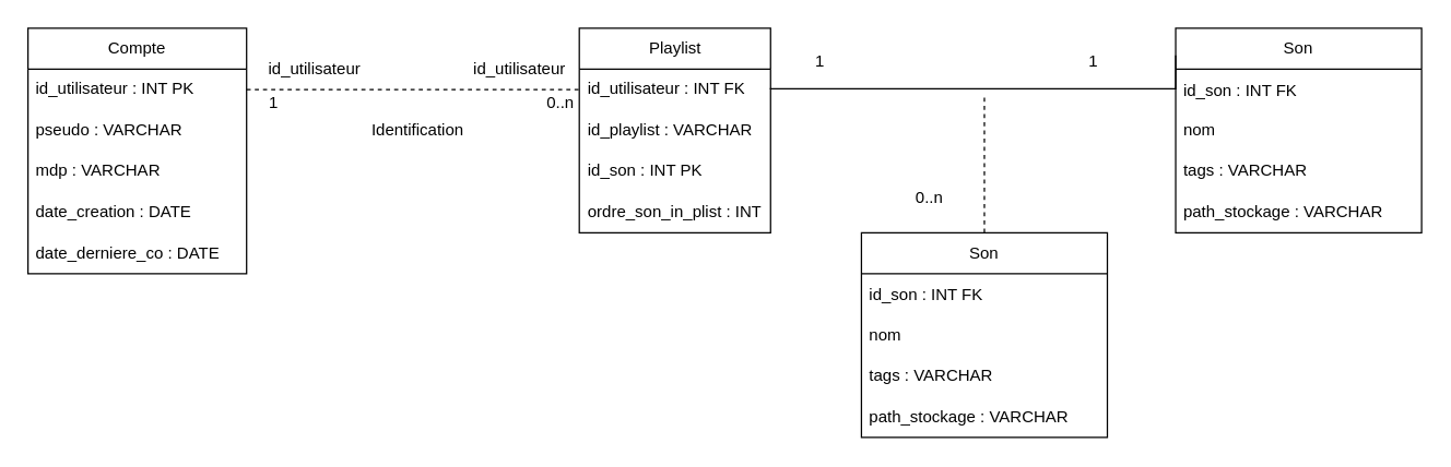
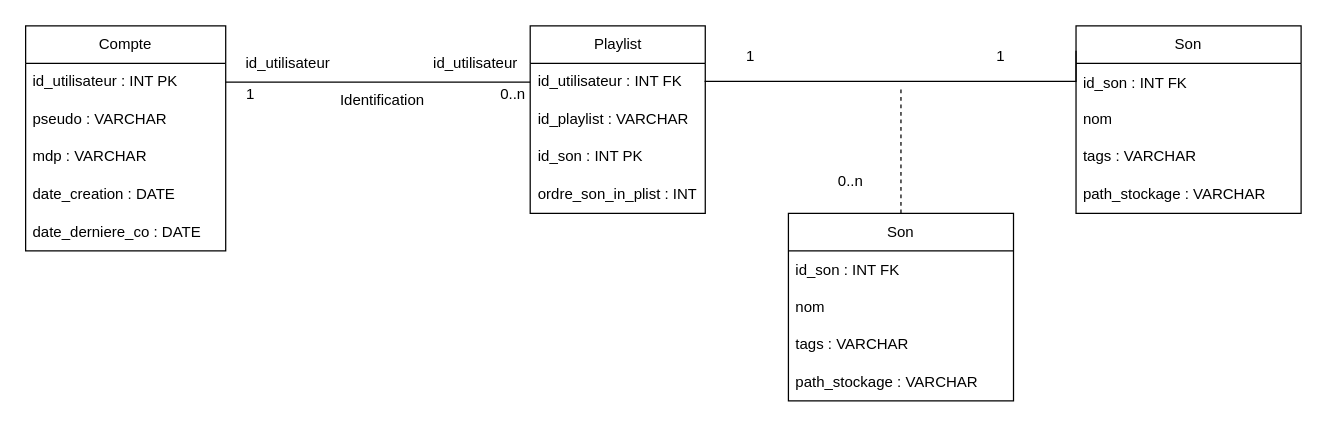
- <mxCell id="17" value="" style="edgeStyle=orthogonalEdgeStyle;rounded=0;orthogonalLoop=1;jettySize=auto;html=1;entryX=0;entryY=0.5;entryDx=0;entryDy=0;exitX=1;exitY=0.5;exitDx=0;exitDy=0;endArrow=none;endFill=0;dashed=1;" parent="1" source="3" target="9" edge="1"><mxGeometry relative="1" as="geometry" /></mxCell>
+ <mxCell id="17" value="" style="edgeStyle=orthogonalEdgeStyle;rounded=0;orthogonalLoop=1;jettySize=auto;html=1;entryX=0;entryY=0.5;entryDx=0;entryDy=0;exitX=1;exitY=0.5;exitDx=0;exitDy=0;endArrow=none;endFill=0;" parent="1" source="3" target="9" edge="1"><mxGeometry relative="1" as="geometry" /></mxCell>
- <mxCell id="19" value="Identification" style="text;html=1;align=center;verticalAlign=middle;resizable=0;points=[];autosize=1;strokeColor=none;fillColor=none;" parent="1" vertex="1"><mxGeometry x="260" y="80" width="90" height="30" as="geometry" /></mxCell>
+ <mxCell id="19" value="Identification" style="text;html=1;align=center;verticalAlign=middle;resizable=0;points=[];autosize=1;strokeColor=none;fillColor=none;" parent="1" vertex="1"><mxGeometry x="260" y="65" width="90" height="30" as="geometry" /></mxCell>
